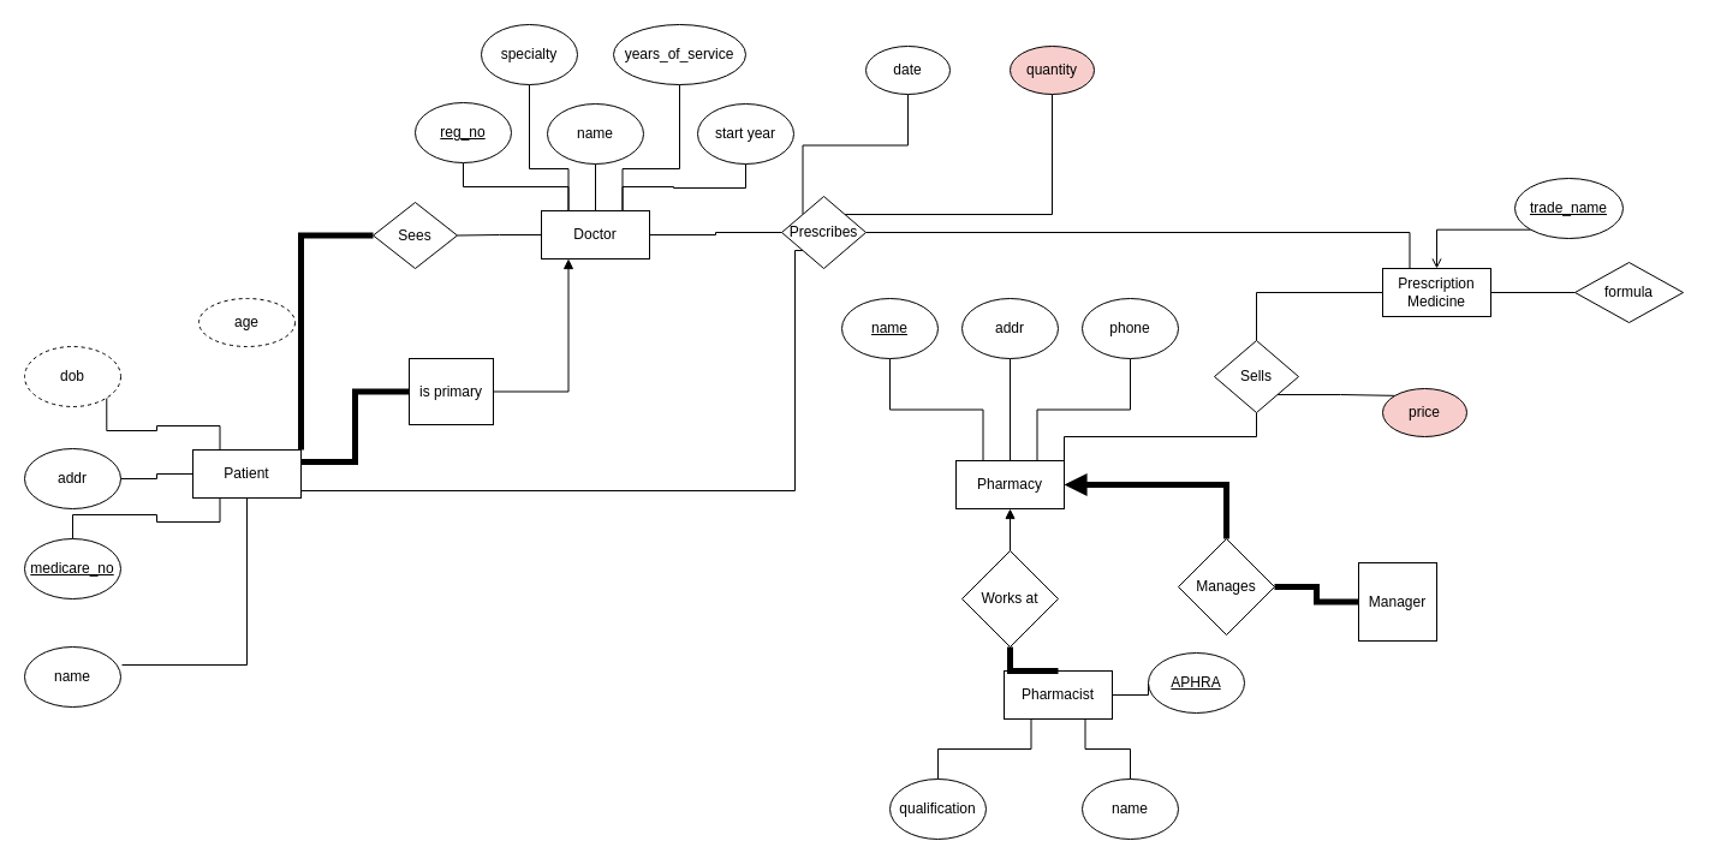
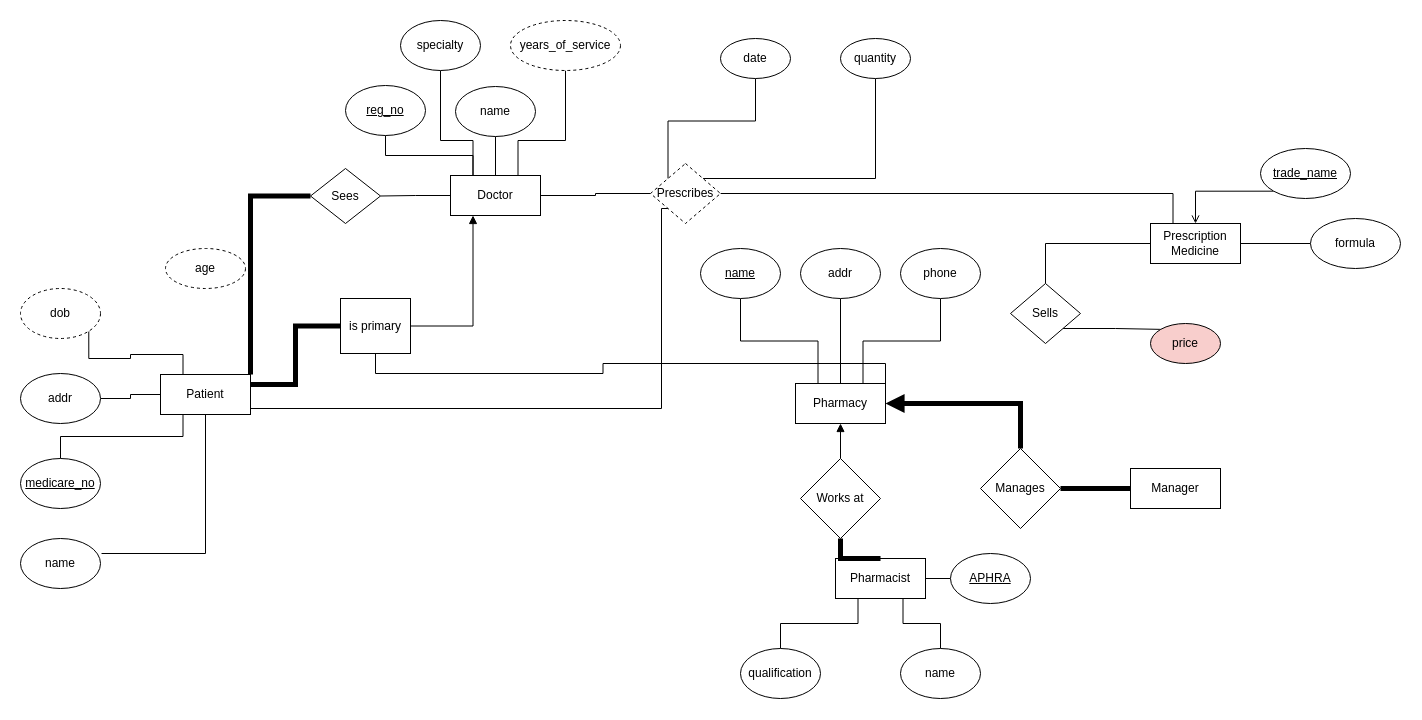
- <mxCell id="25" value="years_of_service" style="ellipse;whiteSpace=wrap;html=1;align=center;dashed=0;" vertex="1" parent="1"><mxGeometry x="510" y="20" width="110" height="50" as="geometry" /></mxCell>
+ <mxCell id="25" value="years_of_service" style="ellipse;whiteSpace=wrap;html=1;align=center;dashed=1;" vertex="1" parent="1"><mxGeometry x="510" y="20" width="110" height="50" as="geometry" /></mxCell>
- <mxCell id="65" value="quantity" style="ellipse;whiteSpace=wrap;html=1;fillColor=#f8cecc;" vertex="1" parent="1"><mxGeometry x="840" y="38" width="70" height="40" as="geometry" /></mxCell>
+ <mxCell id="65" value="quantity" style="ellipse;whiteSpace=wrap;html=1;" vertex="1" parent="1"><mxGeometry x="840" y="38" width="70" height="40" as="geometry" /></mxCell>
- <mxCell id="24" value="start year" style="ellipse;whiteSpace=wrap;html=1;" vertex="1" parent="1"><mxGeometry x="580" y="86" width="80" height="50" as="geometry" /></mxCell>
- <mxCell id="15" style="edgeStyle=orthogonalEdgeStyle;rounded=0;orthogonalLoop=1;jettySize=auto;html=1;exitX=0.75;exitY=0;exitDx=0;exitDy=0;endArrow=none;endFill=0;" edge="1" parent="1" source="20" target="24"><mxGeometry relative="1" as="geometry" /></mxCell>
- <mxCell id="63" value="Prescribes" style="rhombus;whiteSpace=wrap;html=1;" vertex="1" parent="1"><mxGeometry x="650" y="163" width="70" height="60" as="geometry" /></mxCell>
+ <mxCell id="63" value="Prescribes" style="rhombus;whiteSpace=wrap;html=1;dashed=1;" vertex="1" parent="1"><mxGeometry x="650" y="163" width="70" height="60" as="geometry" /></mxCell>
- <mxCell id="56" value="formula" style="rhombus;whiteSpace=wrap;html=1;" vertex="1" parent="1"><mxGeometry x="1310" y="218" width="90" height="50" as="geometry" /></mxCell>
+ <mxCell id="56" value="formula" style="ellipse;whiteSpace=wrap;html=1;" vertex="1" parent="1"><mxGeometry x="1310" y="218" width="90" height="50" as="geometry" /></mxCell>
- <mxCell id="31" style="edgeStyle=orthogonalEdgeStyle;rounded=0;orthogonalLoop=1;jettySize=auto;html=1;exitX=1;exitY=0;exitDx=0;exitDy=0;entryX=0.5;entryY=1;entryDx=0;entryDy=0;endArrow=none;endFill=0;strokeWidth=1;" edge="1" parent="1" source="32" target="50"><mxGeometry relative="1" as="geometry" /></mxCell>
+ <mxCell id="31" style="edgeStyle=orthogonalEdgeStyle;rounded=0;orthogonalLoop=1;jettySize=auto;html=1;exitX=1;exitY=0;exitDx=0;exitDy=0;endArrow=none;endFill=0;strokeWidth=1;" edge="1" parent="1" source="32" target="67"><mxGeometry relative="1" as="geometry" /></mxCell>
- <mxCell id="9" value="medicare_no" style="ellipse;whiteSpace=wrap;html=1;fontStyle=4" vertex="1" parent="1"><mxGeometry x="20" y="448" width="80" height="50" as="geometry" /></mxCell>
+ <mxCell id="9" value="medicare_no" style="ellipse;whiteSpace=wrap;html=1;fontStyle=4" vertex="1" parent="1"><mxGeometry x="20" y="458" width="80" height="50" as="geometry" /></mxCell>
- <mxCell id="37" value="Manager" style="rounded=0;whiteSpace=wrap;html=1;" vertex="1" parent="1"><mxGeometry x="1130" y="468" width="65" height="65" as="geometry" /></mxCell>
+ <mxCell id="37" value="Manager" style="rounded=0;whiteSpace=wrap;html=1;" vertex="1" parent="1"><mxGeometry x="1130" y="468" width="90" height="40" as="geometry" /></mxCell>
- <mxCell id="42" value="APHRA" style="ellipse;whiteSpace=wrap;html=1;fontStyle=4" vertex="1" parent="1"><mxGeometry x="955" y="543" width="80" height="50" as="geometry" /></mxCell>
+ <mxCell id="42" value="APHRA" style="ellipse;whiteSpace=wrap;html=1;fontStyle=4" vertex="1" parent="1"><mxGeometry x="950" y="553" width="80" height="50" as="geometry" /></mxCell>
